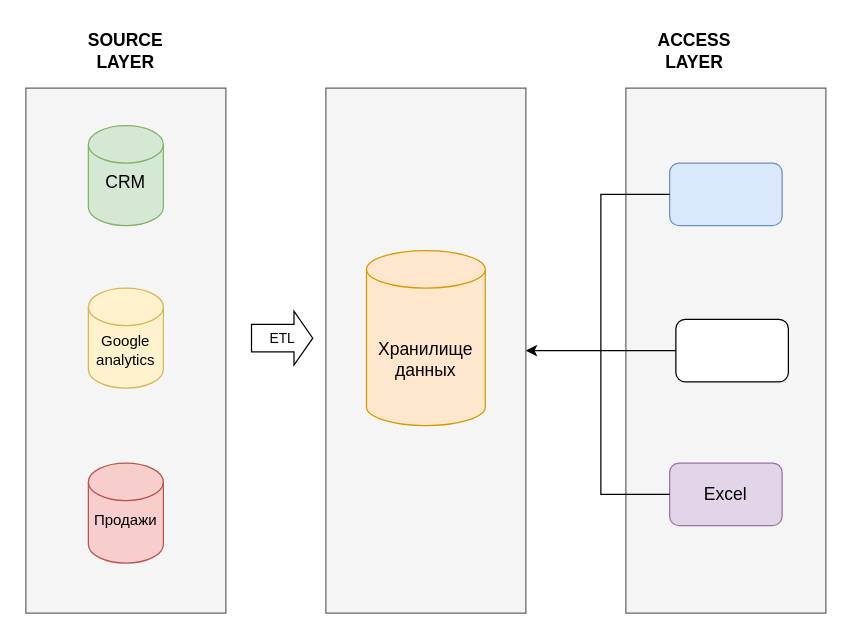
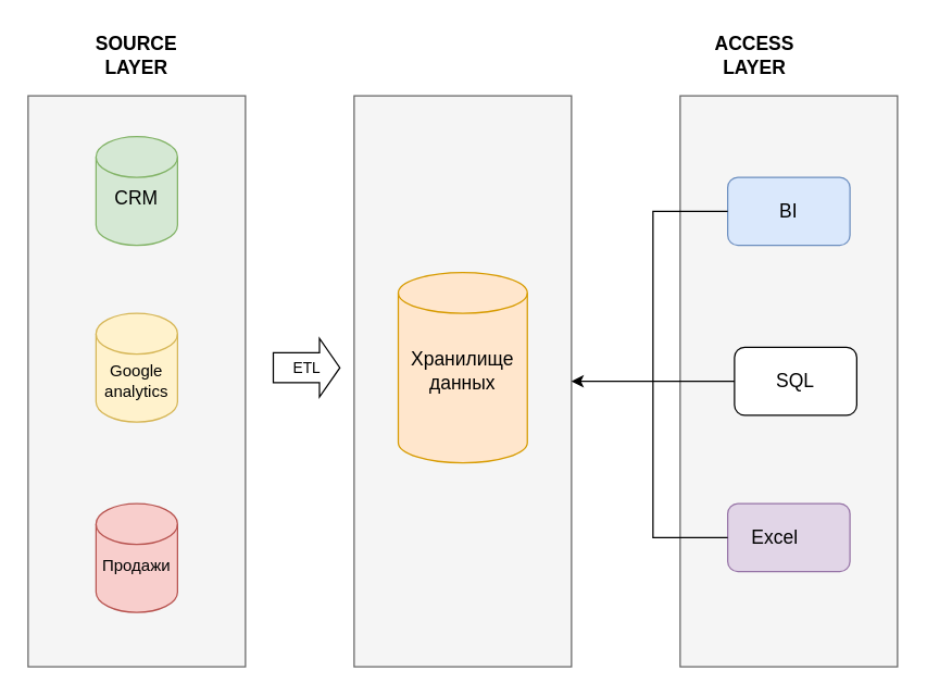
+ <mxCell id="9" value="BI" style="text;html=1;strokeColor=none;fillColor=none;align=center;verticalAlign=middle;whiteSpace=wrap;rounded=0;fontSize=14;" vertex="1" parent="1"><mxGeometry x="550" y="140" width="60" height="30" as="geometry" /></mxCell>
+ <mxCell id="16" value="SQL" style="text;html=1;strokeColor=none;fillColor=none;align=center;verticalAlign=middle;whiteSpace=wrap;rounded=0;fontSize=14;" vertex="1" parent="14"><mxGeometry x="15" y="10" width="60" height="30" as="geometry" /></mxCell>
- <mxCell id="19" value="Хранилище данных" style="text;html=1;strokeColor=none;fillColor=none;align=center;verticalAlign=middle;whiteSpace=wrap;rounded=0;fontSize=14;" vertex="1" parent="1"><mxGeometry x="295" y="272" width="90" height="30" as="geometry" /></mxCell>
+ <mxCell id="19" value="Хранилище данных" style="text;html=1;strokeColor=none;fillColor=none;align=center;verticalAlign=middle;whiteSpace=wrap;rounded=0;fontSize=14;" vertex="1" parent="1"><mxGeometry x="295" y="257" width="90" height="30" as="geometry" /></mxCell>
- <mxCell id="12" value="Excel" style="text;html=1;strokeColor=none;fillColor=none;align=center;verticalAlign=middle;whiteSpace=wrap;rounded=0;fontSize=14;" vertex="1" parent="10"><mxGeometry x="15" y="10" width="60" height="30" as="geometry" /></mxCell>
+ <mxCell id="12" value="Excel" style="text;html=1;strokeColor=none;fillColor=none;align=center;verticalAlign=middle;whiteSpace=wrap;rounded=0;fontSize=14;" vertex="1" parent="10"><mxGeometry x="5" y="10" width="60" height="30" as="geometry" /></mxCell>
